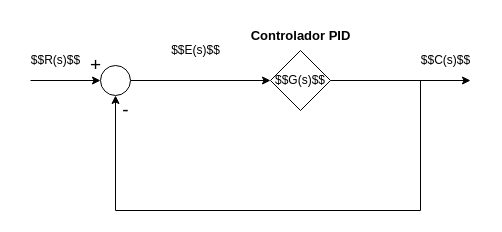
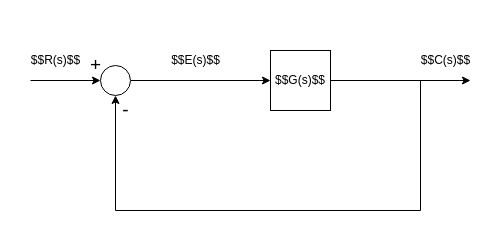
- <mxCell id="13" value="&lt;font size=&quot;1&quot; style=&quot;&quot;&gt;&lt;b style=&quot;font-size: 13px;&quot;&gt;Controlador PID&lt;/b&gt;&lt;/font&gt;" style="text;html=1;align=center;verticalAlign=middle;resizable=0;points=[];autosize=1;strokeColor=none;fillColor=none;" parent="1" vertex="1"><mxGeometry x="240" y="20" width="120" height="30" as="geometry" /></mxCell>
- <mxCell id="6" value="$$E(s)$$" style="text;html=1;align=center;verticalAlign=middle;resizable=0;points=[];autosize=1;strokeColor=none;fillColor=none;" parent="1" vertex="1"><mxGeometry x="160" y="35" width="70" height="30" as="geometry" /></mxCell>
+ <mxCell id="6" value="$$E(s)$$" style="text;html=1;align=center;verticalAlign=middle;resizable=0;points=[];autosize=1;strokeColor=none;fillColor=none;" parent="1" vertex="1"><mxGeometry x="160" y="45" width="70" height="30" as="geometry" /></mxCell>
- <mxCell id="2" value="$$G(s)$$" style="rhombus;whiteSpace=wrap;html=1;aspect=fixed;" parent="1" vertex="1"><mxGeometry x="270" y="50" width="60" height="60" as="geometry" /></mxCell>
+ <mxCell id="2" value="$$G(s)$$" style="whiteSpace=wrap;html=1;aspect=fixed;" parent="1" vertex="1"><mxGeometry x="270" y="50" width="60" height="60" as="geometry" /></mxCell>
